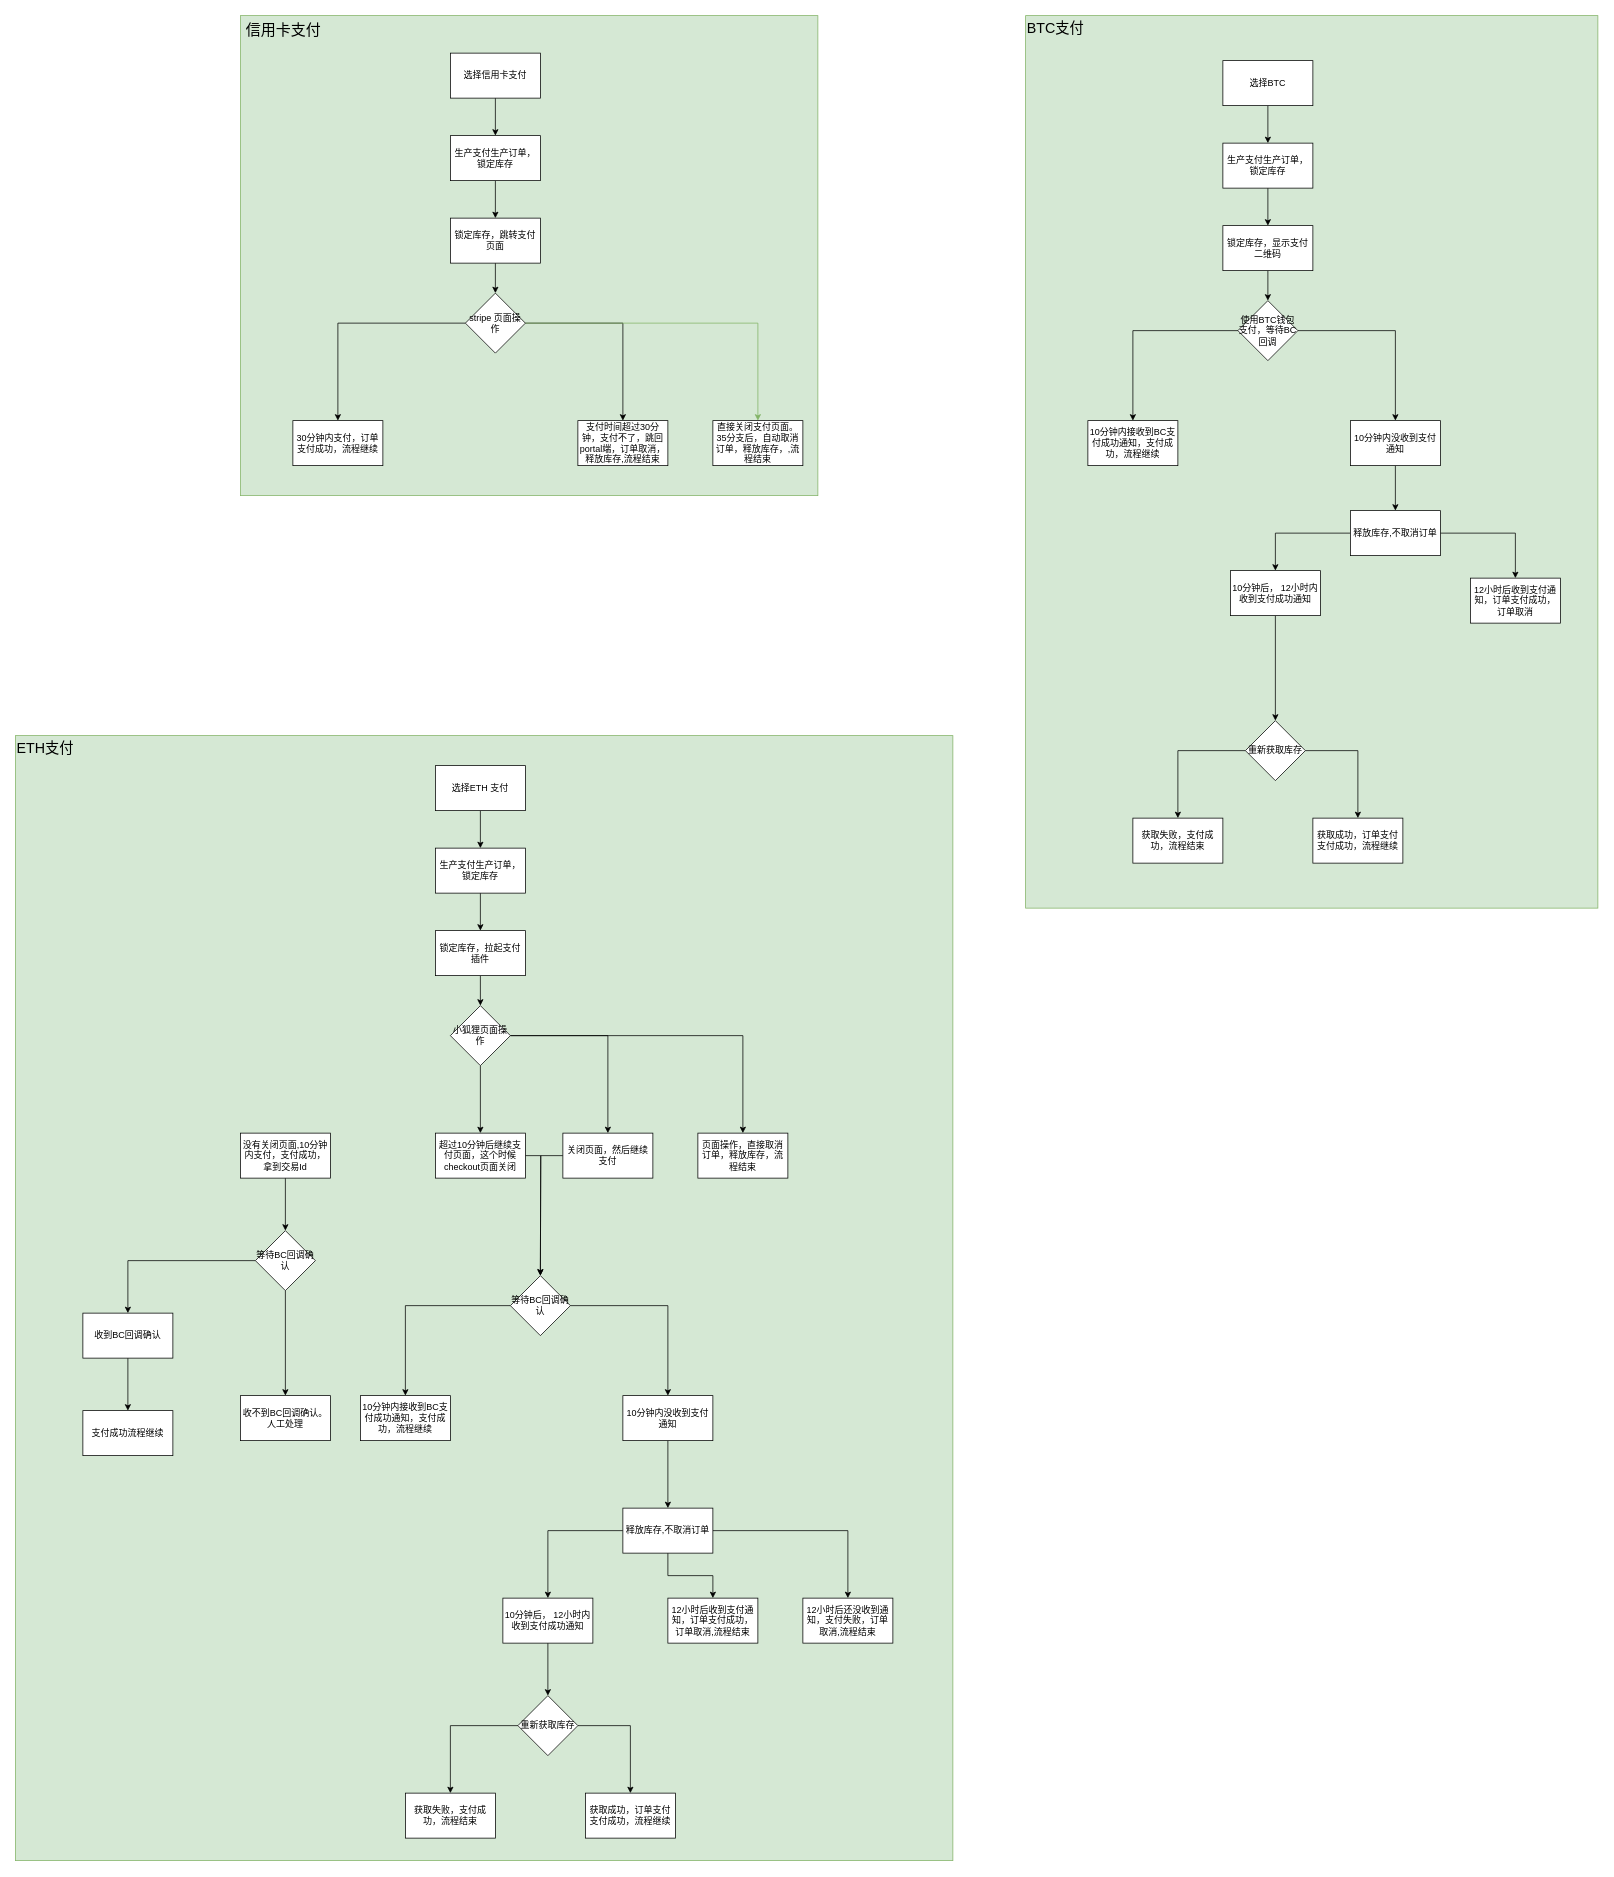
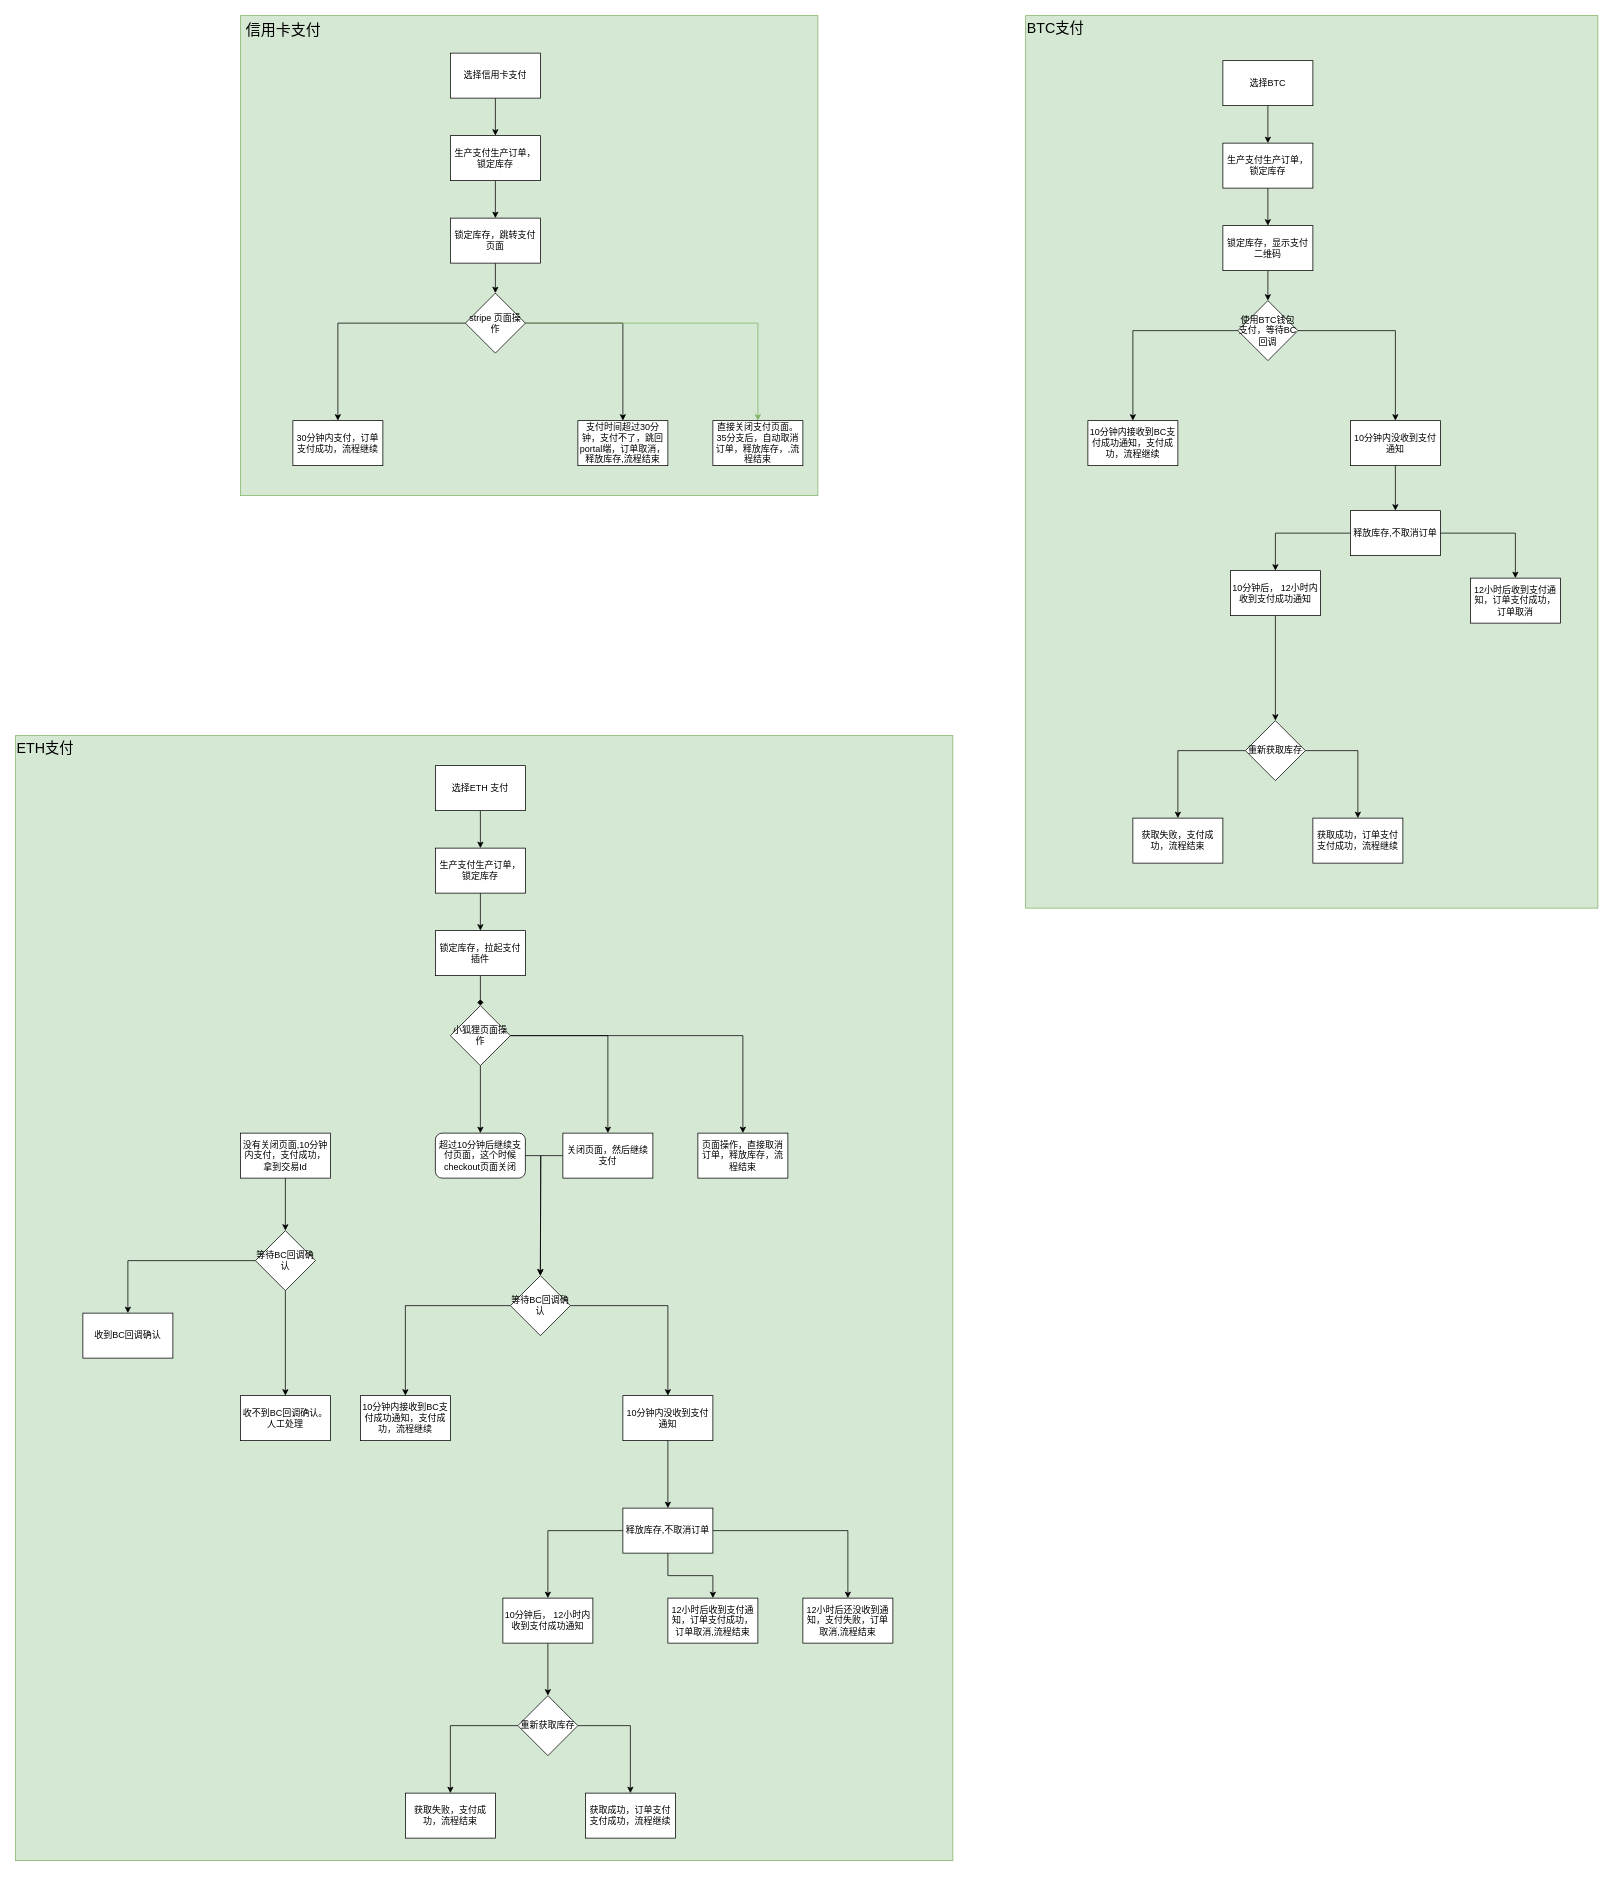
- <mxCell id="22" style="edgeStyle=orthogonalEdgeStyle;rounded=0;orthogonalLoop=1;jettySize=auto;html=1;entryX=0.5;entryY=0;entryDx=0;entryDy=0;" edge="1" parent="1" source="23" target="27"><mxGeometry relative="1" as="geometry" /></mxCell>
+ <mxCell id="22" style="edgeStyle=orthogonalEdgeStyle;rounded=0;orthogonalLoop=1;jettySize=auto;html=1;entryX=0.5;entryY=0;entryDx=0;entryDy=0;endArrow=diamond;" edge="1" parent="1" source="23" target="27"><mxGeometry relative="1" as="geometry" /></mxCell>
- <mxCell id="31" value="超过10分钟后继续支付页面，这个时候checkout页面关闭" style="whiteSpace=wrap;html=1;" vertex="1" parent="1"><mxGeometry x="580" y="1510" width="120" height="60" as="geometry" /></mxCell>
+ <mxCell id="31" value="超过10分钟后继续支付页面，这个时候checkout页面关闭" style="whiteSpace=wrap;html=1;rounded=1;" vertex="1" parent="1"><mxGeometry x="580" y="1510" width="120" height="60" as="geometry" /></mxCell>
- <mxCell id="35" value="" style="edgeStyle=orthogonalEdgeStyle;rounded=0;orthogonalLoop=1;jettySize=auto;html=1;" edge="1" parent="1" source="36" target="60"><mxGeometry relative="1" as="geometry" /></mxCell>
- <mxCell id="60" value="支付成功流程继续" style="whiteSpace=wrap;html=1;" vertex="1" parent="1"><mxGeometry x="110" y="1880" width="120" height="60" as="geometry" /></mxCell>
